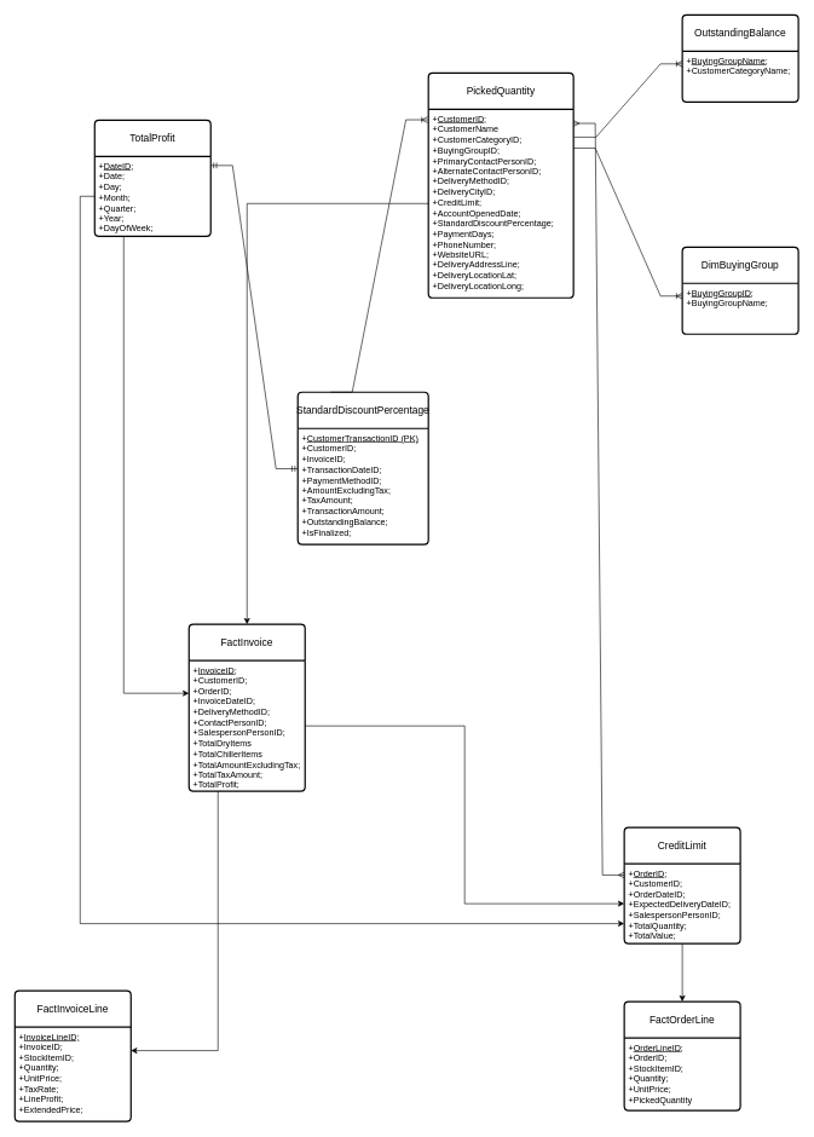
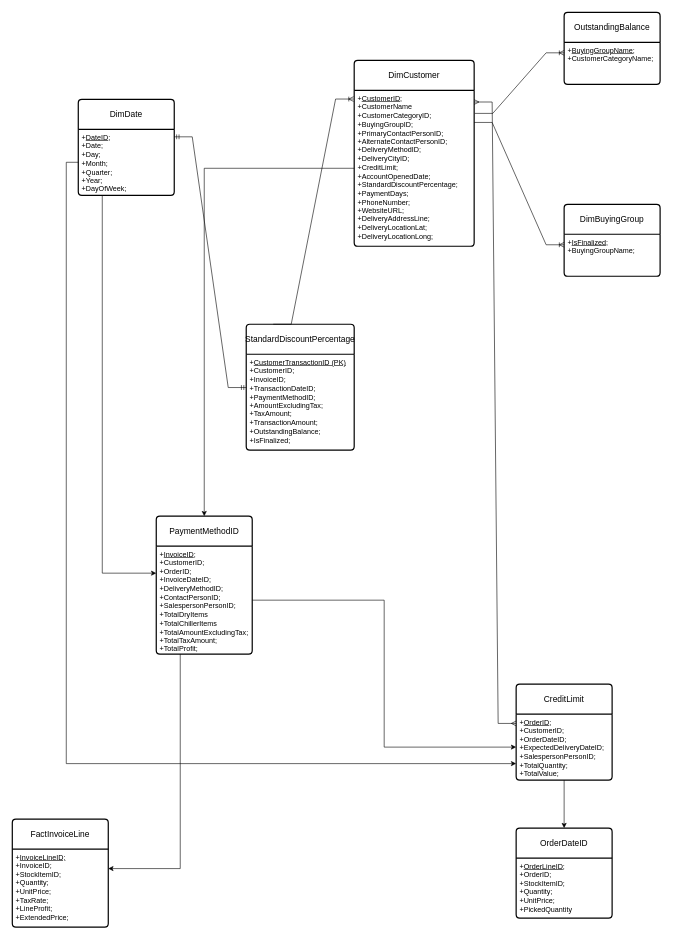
- <mxCell id="16" value="PickedQuantity" style="swimlane;childLayout=stackLayout;horizontal=1;startSize=50;horizontalStack=0;rounded=1;fontSize=14;fontStyle=0;strokeWidth=2;resizeParent=0;resizeLast=1;shadow=0;dashed=0;align=center;arcSize=4;whiteSpace=wrap;html=1;" vertex="1" parent="1"><mxGeometry x="590" y="100" width="200" height="310" as="geometry" /></mxCell>
+ <mxCell id="16" value="DimCustomer" style="swimlane;childLayout=stackLayout;horizontal=1;startSize=50;horizontalStack=0;rounded=1;fontSize=14;fontStyle=0;strokeWidth=2;resizeParent=0;resizeLast=1;shadow=0;dashed=0;align=center;arcSize=4;whiteSpace=wrap;html=1;" vertex="1" parent="1"><mxGeometry x="590" y="100" width="200" height="310" as="geometry" /></mxCell>
- <mxCell id="8" value="TotalProfit" style="swimlane;childLayout=stackLayout;horizontal=1;startSize=50;horizontalStack=0;rounded=1;fontSize=14;fontStyle=0;strokeWidth=2;resizeParent=0;resizeLast=1;shadow=0;dashed=0;align=center;arcSize=4;whiteSpace=wrap;html=1;" vertex="1" parent="1"><mxGeometry x="130" y="165" width="160" height="160" as="geometry" /></mxCell>
+ <mxCell id="8" value="DimDate" style="swimlane;childLayout=stackLayout;horizontal=1;startSize=50;horizontalStack=0;rounded=1;fontSize=14;fontStyle=0;strokeWidth=2;resizeParent=0;resizeLast=1;shadow=0;dashed=0;align=center;arcSize=4;whiteSpace=wrap;html=1;" vertex="1" parent="1"><mxGeometry x="130" y="165" width="160" height="160" as="geometry" /></mxCell>
- <mxCell id="3" value="+&lt;span style=&quot;background-color: transparent;&quot;&gt;&lt;u&gt;BuyingGroupID&lt;/u&gt;;&lt;/span&gt;&lt;div&gt;+BuyingGroupName;&lt;/div&gt;" style="align=left;strokeColor=none;fillColor=none;spacingLeft=4;spacingRight=4;fontSize=12;verticalAlign=top;resizable=0;rotatable=0;part=1;html=1;whiteSpace=wrap;" vertex="1" parent="2"><mxGeometry y="50" width="160" height="70" as="geometry" /></mxCell>
+ <mxCell id="3" value="+&lt;span style=&quot;background-color: transparent;&quot;&gt;&lt;u&gt;IsFinalized&lt;/u&gt;;&lt;/span&gt;&lt;div&gt;+BuyingGroupName;&lt;/div&gt;" style="align=left;strokeColor=none;fillColor=none;spacingLeft=4;spacingRight=4;fontSize=12;verticalAlign=top;resizable=0;rotatable=0;part=1;html=1;whiteSpace=wrap;" vertex="1" parent="2"><mxGeometry y="50" width="160" height="70" as="geometry" /></mxCell>
- <mxCell id="6" value="FactInvoice" style="swimlane;childLayout=stackLayout;horizontal=1;startSize=50;horizontalStack=0;rounded=1;fontSize=14;fontStyle=0;strokeWidth=2;resizeParent=0;resizeLast=1;shadow=0;dashed=0;align=center;arcSize=4;whiteSpace=wrap;html=1;" vertex="1" parent="1"><mxGeometry x="260" y="860" width="160" height="230" as="geometry" /></mxCell>
+ <mxCell id="6" value="PaymentMethodID" style="swimlane;childLayout=stackLayout;horizontal=1;startSize=50;horizontalStack=0;rounded=1;fontSize=14;fontStyle=0;strokeWidth=2;resizeParent=0;resizeLast=1;shadow=0;dashed=0;align=center;arcSize=4;whiteSpace=wrap;html=1;" vertex="1" parent="1"><mxGeometry x="260" y="860" width="160" height="230" as="geometry" /></mxCell>
- <mxCell id="10" value="FactOrderLine" style="swimlane;childLayout=stackLayout;horizontal=1;startSize=50;horizontalStack=0;rounded=1;fontSize=14;fontStyle=0;strokeWidth=2;resizeParent=0;resizeLast=1;shadow=0;dashed=0;align=center;arcSize=4;whiteSpace=wrap;html=1;" vertex="1" parent="1"><mxGeometry x="860" y="1380" width="160" height="150" as="geometry" /></mxCell>
+ <mxCell id="10" value="OrderDateID" style="swimlane;childLayout=stackLayout;horizontal=1;startSize=50;horizontalStack=0;rounded=1;fontSize=14;fontStyle=0;strokeWidth=2;resizeParent=0;resizeLast=1;shadow=0;dashed=0;align=center;arcSize=4;whiteSpace=wrap;html=1;" vertex="1" parent="1"><mxGeometry x="860" y="1380" width="160" height="150" as="geometry" /></mxCell>
